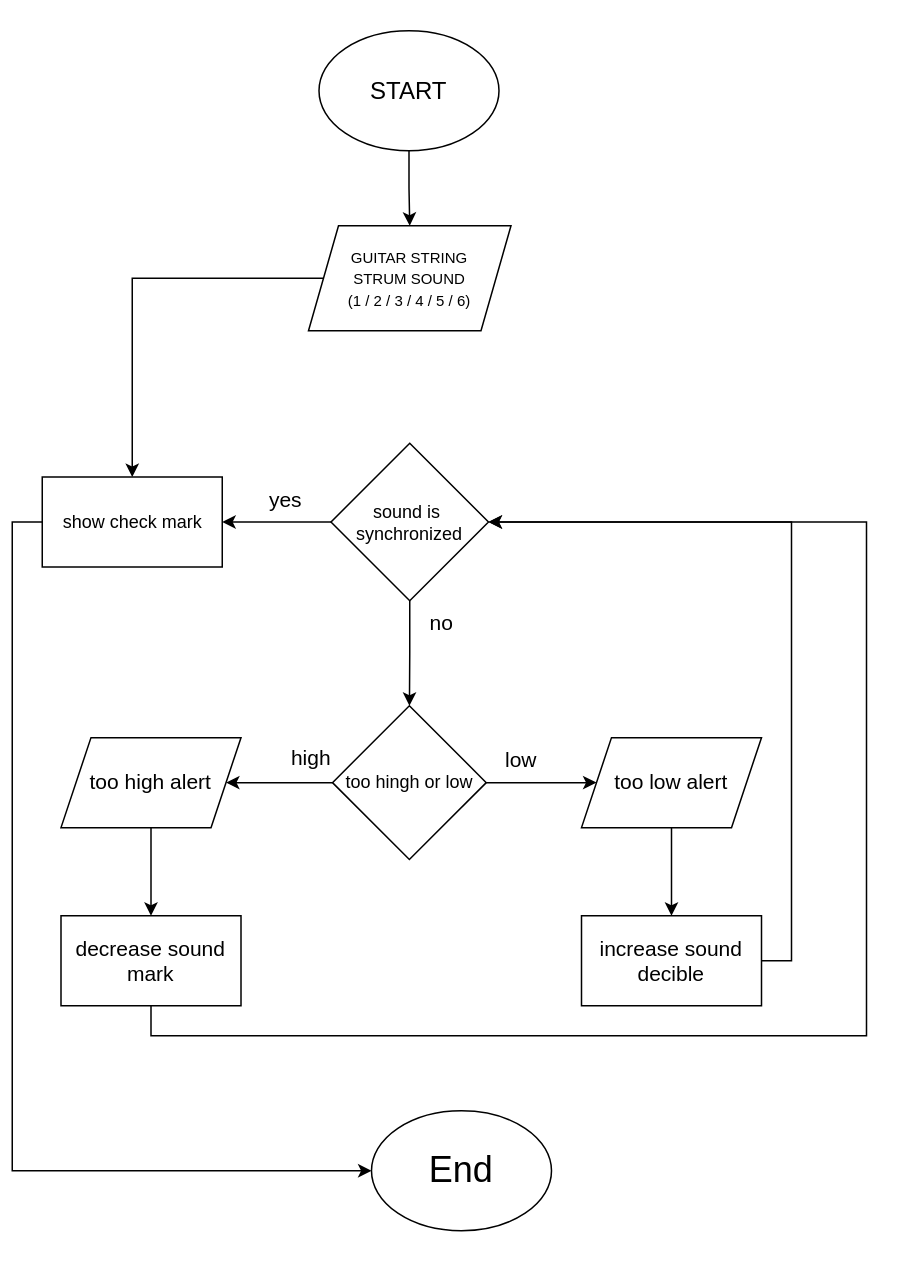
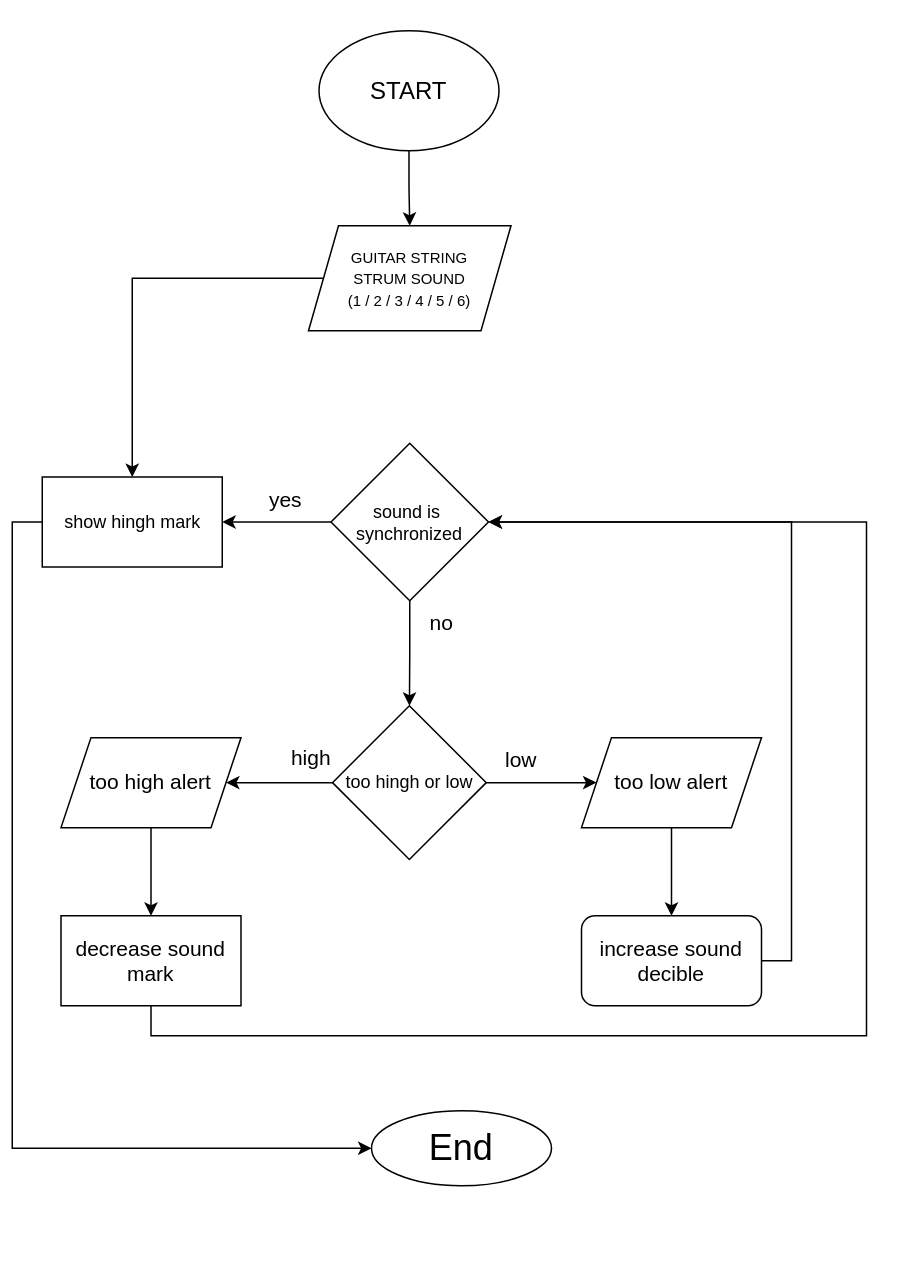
- <mxCell id="10" value="show check mark" style="whiteSpace=wrap;html=1;" vertex="1" parent="1"><mxGeometry x="20.5" y="317.5" width="120" height="60" as="geometry" /></mxCell>
+ <mxCell id="10" value="show hingh mark" style="whiteSpace=wrap;html=1;" vertex="1" parent="1"><mxGeometry x="20.5" y="317.5" width="120" height="60" as="geometry" /></mxCell>
- <mxCell id="24" value="increase sound decible" style="whiteSpace=wrap;html=1;fontSize=14;" vertex="1" parent="1"><mxGeometry x="380" y="610" width="120" height="60" as="geometry" /></mxCell>
+ <mxCell id="24" value="increase sound decible" style="whiteSpace=wrap;html=1;fontSize=14;rounded=1;" vertex="1" parent="1"><mxGeometry x="380" y="610" width="120" height="60" as="geometry" /></mxCell>
- <mxCell id="26" value="&lt;font style=&quot;font-size: 24px;&quot;&gt;End&lt;/font&gt;" style="ellipse;whiteSpace=wrap;html=1;fontSize=10;" vertex="1" parent="1"><mxGeometry x="240" y="740" width="120" height="80" as="geometry" /></mxCell>
+ <mxCell id="26" value="&lt;font style=&quot;font-size: 24px;&quot;&gt;End&lt;/font&gt;" style="ellipse;whiteSpace=wrap;html=1;fontSize=10;" vertex="1" parent="1"><mxGeometry x="240" y="740" width="120" height="50" as="geometry" /></mxCell>
